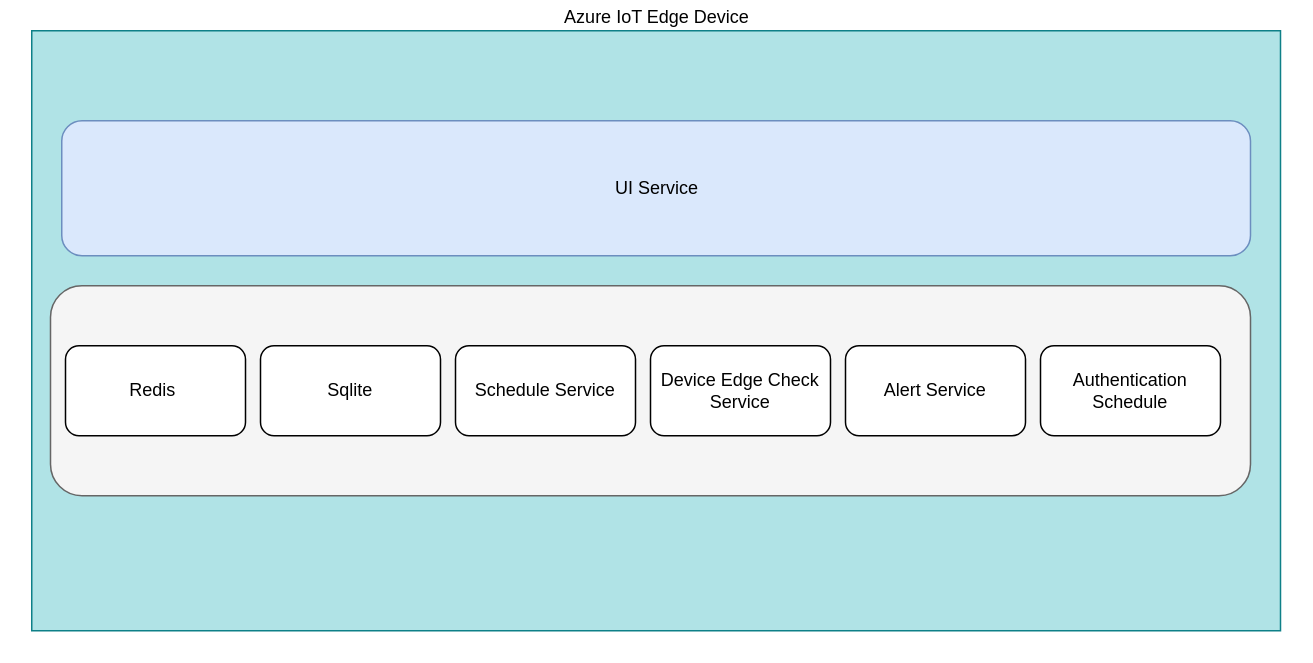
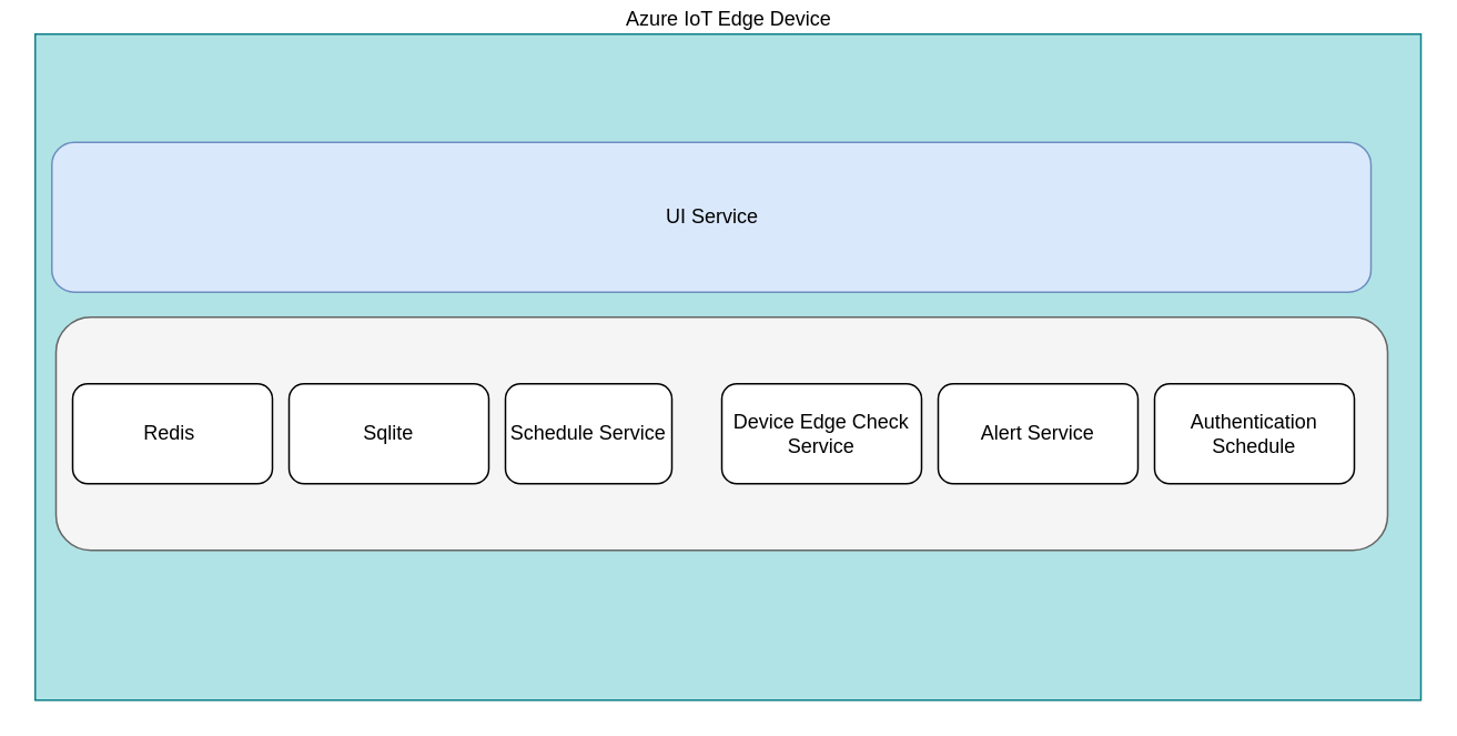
- <mxCell id="4" value="UI Service" style="rounded=1;whiteSpace=wrap;html=1;fillColor=#dae8fc;strokeColor=#6c8ebf;" vertex="1" parent="1"><mxGeometry x="40.5" y="80" width="792.5" height="90" as="geometry" /></mxCell>
+ <mxCell id="4" value="UI Service" style="rounded=1;whiteSpace=wrap;html=1;fillColor=#dae8fc;strokeColor=#6c8ebf;" vertex="1" parent="1"><mxGeometry x="30.5" y="85" width="792.5" height="90" as="geometry" /></mxCell>
- <mxCell id="7" value="Schedule Service" style="rounded=1;whiteSpace=wrap;html=1;" vertex="1" parent="1"><mxGeometry x="303" y="230" width="120" height="60" as="geometry" /></mxCell>
+ <mxCell id="7" value="Schedule Service" style="rounded=1;whiteSpace=wrap;html=1;" vertex="1" parent="1"><mxGeometry x="303" y="230" width="100" height="60" as="geometry" /></mxCell>
